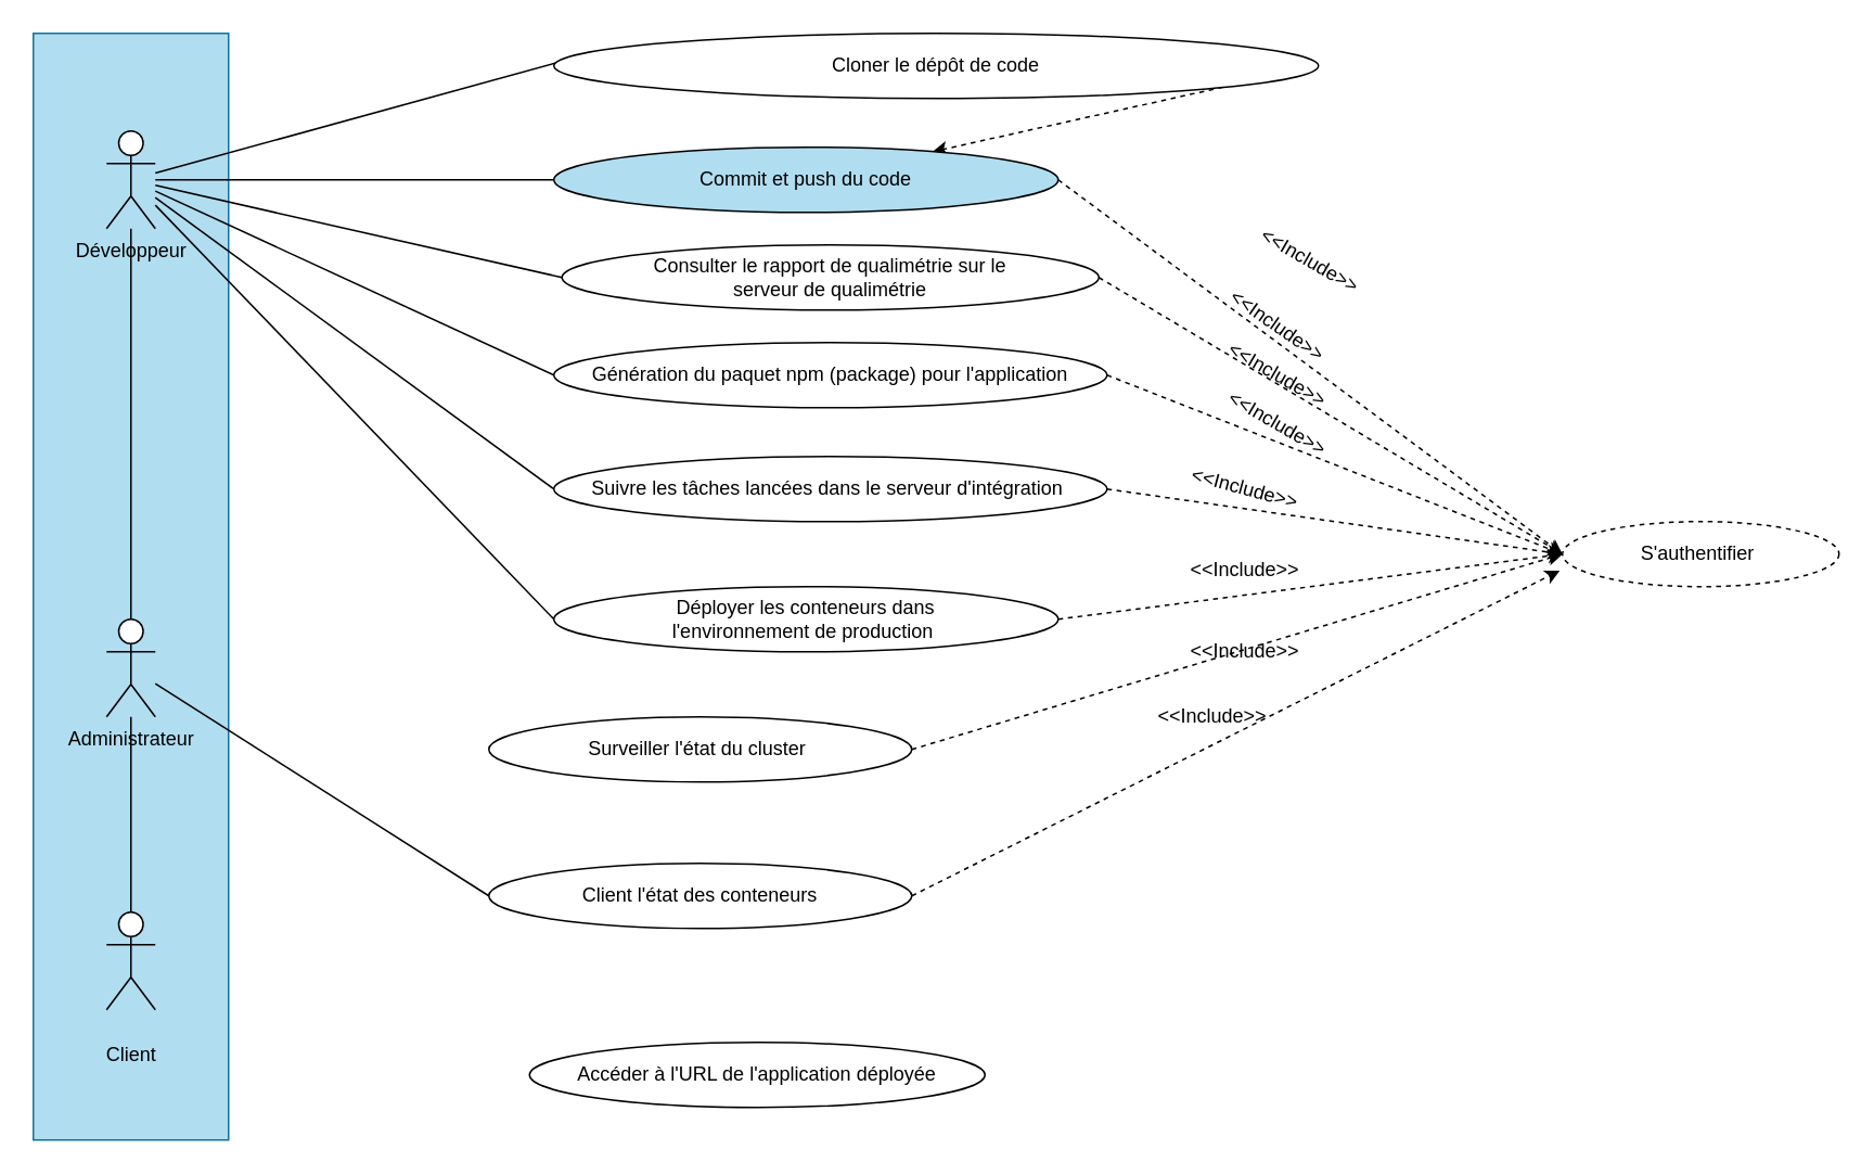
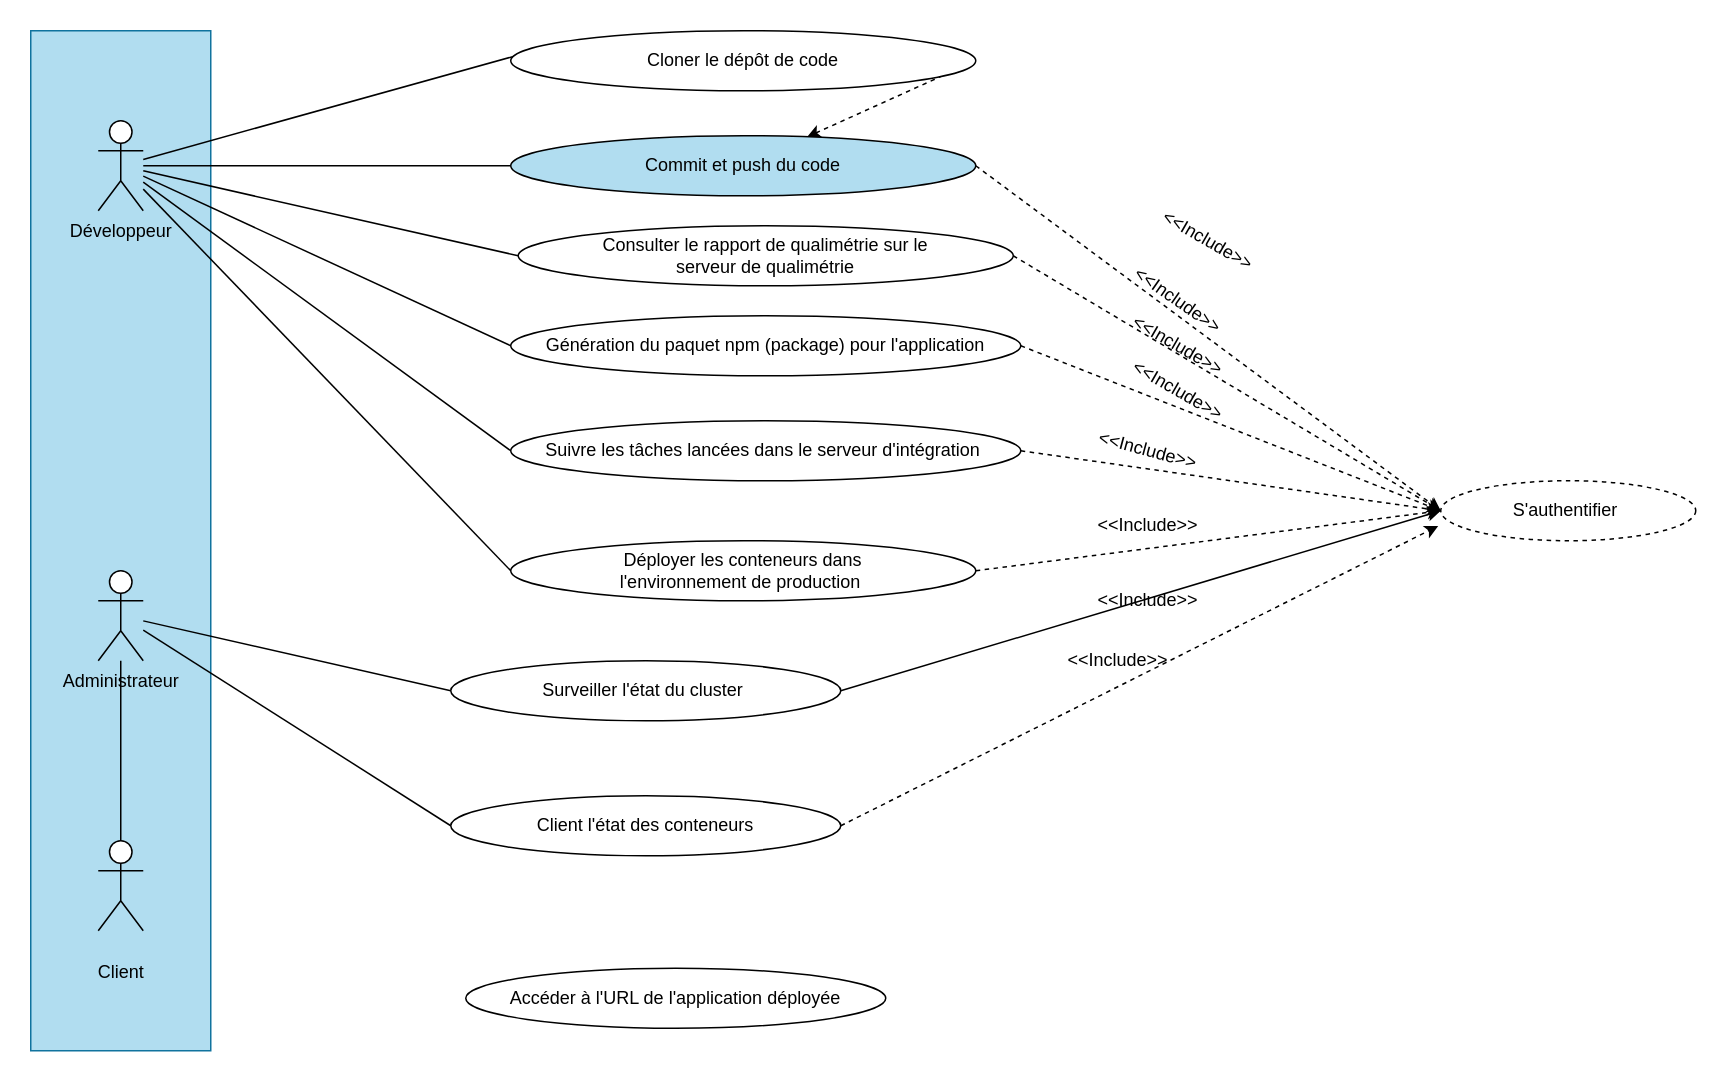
- <mxCell id="16" value="Cloner le dépôt de code" style="ellipse;whiteSpace=wrap;html=1;" vertex="1" parent="1"><mxGeometry x="340" y="20" width="470" height="40" as="geometry" /></mxCell>
+ <mxCell id="16" value="Cloner le dépôt de code" style="ellipse;whiteSpace=wrap;html=1;" vertex="1" parent="1"><mxGeometry x="340" y="20" width="310" height="40" as="geometry" /></mxCell>
- <mxCell id="10" style="rounded=0;jumpStyle=line;orthogonalLoop=1;jettySize=auto;html=1;targetPerimeterSpacing=0;jumpSize=7;endArrow=none;endFill=0;" edge="1" parent="1" source="12" target="9"><mxGeometry relative="1" as="geometry" /></mxCell>
+ <mxCell id="10" style="rounded=0;jumpStyle=line;orthogonalLoop=1;jettySize=auto;html=1;targetPerimeterSpacing=0;jumpSize=7;entryX=0;entryY=0.5;entryDx=0;entryDy=0;endArrow=none;endFill=0;" edge="1" parent="1" source="12" target="29"><mxGeometry relative="1" as="geometry" /></mxCell>
- <mxCell id="28" style="rounded=0;orthogonalLoop=1;jettySize=auto;html=1;exitX=1;exitY=0.5;exitDx=0;exitDy=0;entryX=0;entryY=0.5;entryDx=0;entryDy=0;dashed=1;" edge="1" parent="1" source="29" target="33"><mxGeometry relative="1" as="geometry" /></mxCell>
+ <mxCell id="28" style="rounded=0;orthogonalLoop=1;jettySize=auto;html=1;exitX=1;exitY=0.5;exitDx=0;exitDy=0;entryX=0;entryY=0.5;entryDx=0;entryDy=0;dashed=0;" edge="1" parent="1" source="29" target="33"><mxGeometry relative="1" as="geometry" /></mxCell>
- <mxCell id="27" value="Accéder à l'URL de l'application déployée" style="ellipse;whiteSpace=wrap;html=1;" vertex="1" parent="1"><mxGeometry x="325" y="640" width="280" height="40" as="geometry" /></mxCell>
+ <mxCell id="27" value="Accéder à l'URL de l'application déployée" style="ellipse;whiteSpace=wrap;html=1;" vertex="1" parent="1"><mxGeometry x="310" y="645" width="280" height="40" as="geometry" /></mxCell>
